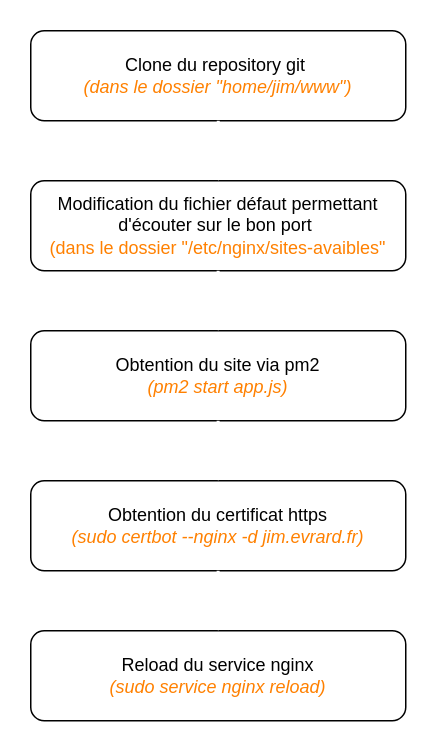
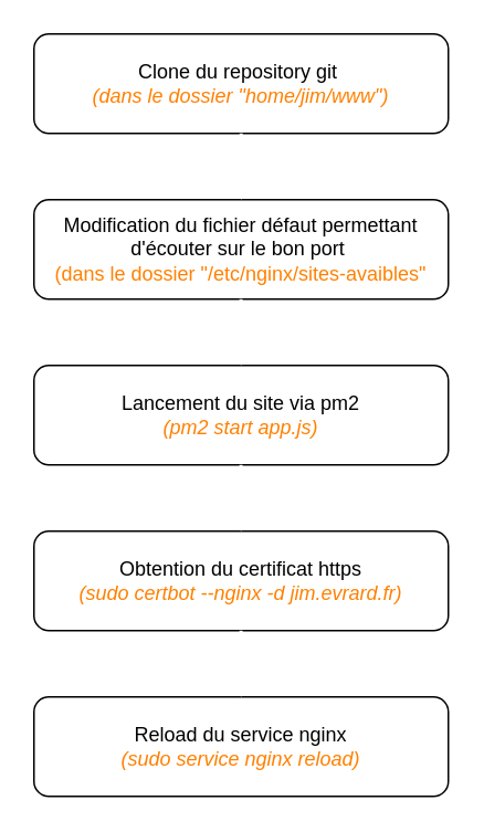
- <mxCell id="5" value="Obtention du site via pm2&lt;br&gt;&lt;i&gt;&lt;font color=&quot;#ff8000&quot;&gt;(pm2 start app.js)&lt;/font&gt;&lt;/i&gt;" style="rounded=1;whiteSpace=wrap;html=1;" parent="1" vertex="1"><mxGeometry x="20" y="220" width="250" height="60" as="geometry" /></mxCell>
+ <mxCell id="5" value="Lancement du site via pm2&lt;br&gt;&lt;i&gt;&lt;font color=&quot;#ff8000&quot;&gt;(pm2 start app.js)&lt;/font&gt;&lt;/i&gt;" style="rounded=1;whiteSpace=wrap;html=1;" parent="1" vertex="1"><mxGeometry x="20" y="220" width="250" height="60" as="geometry" /></mxCell>
